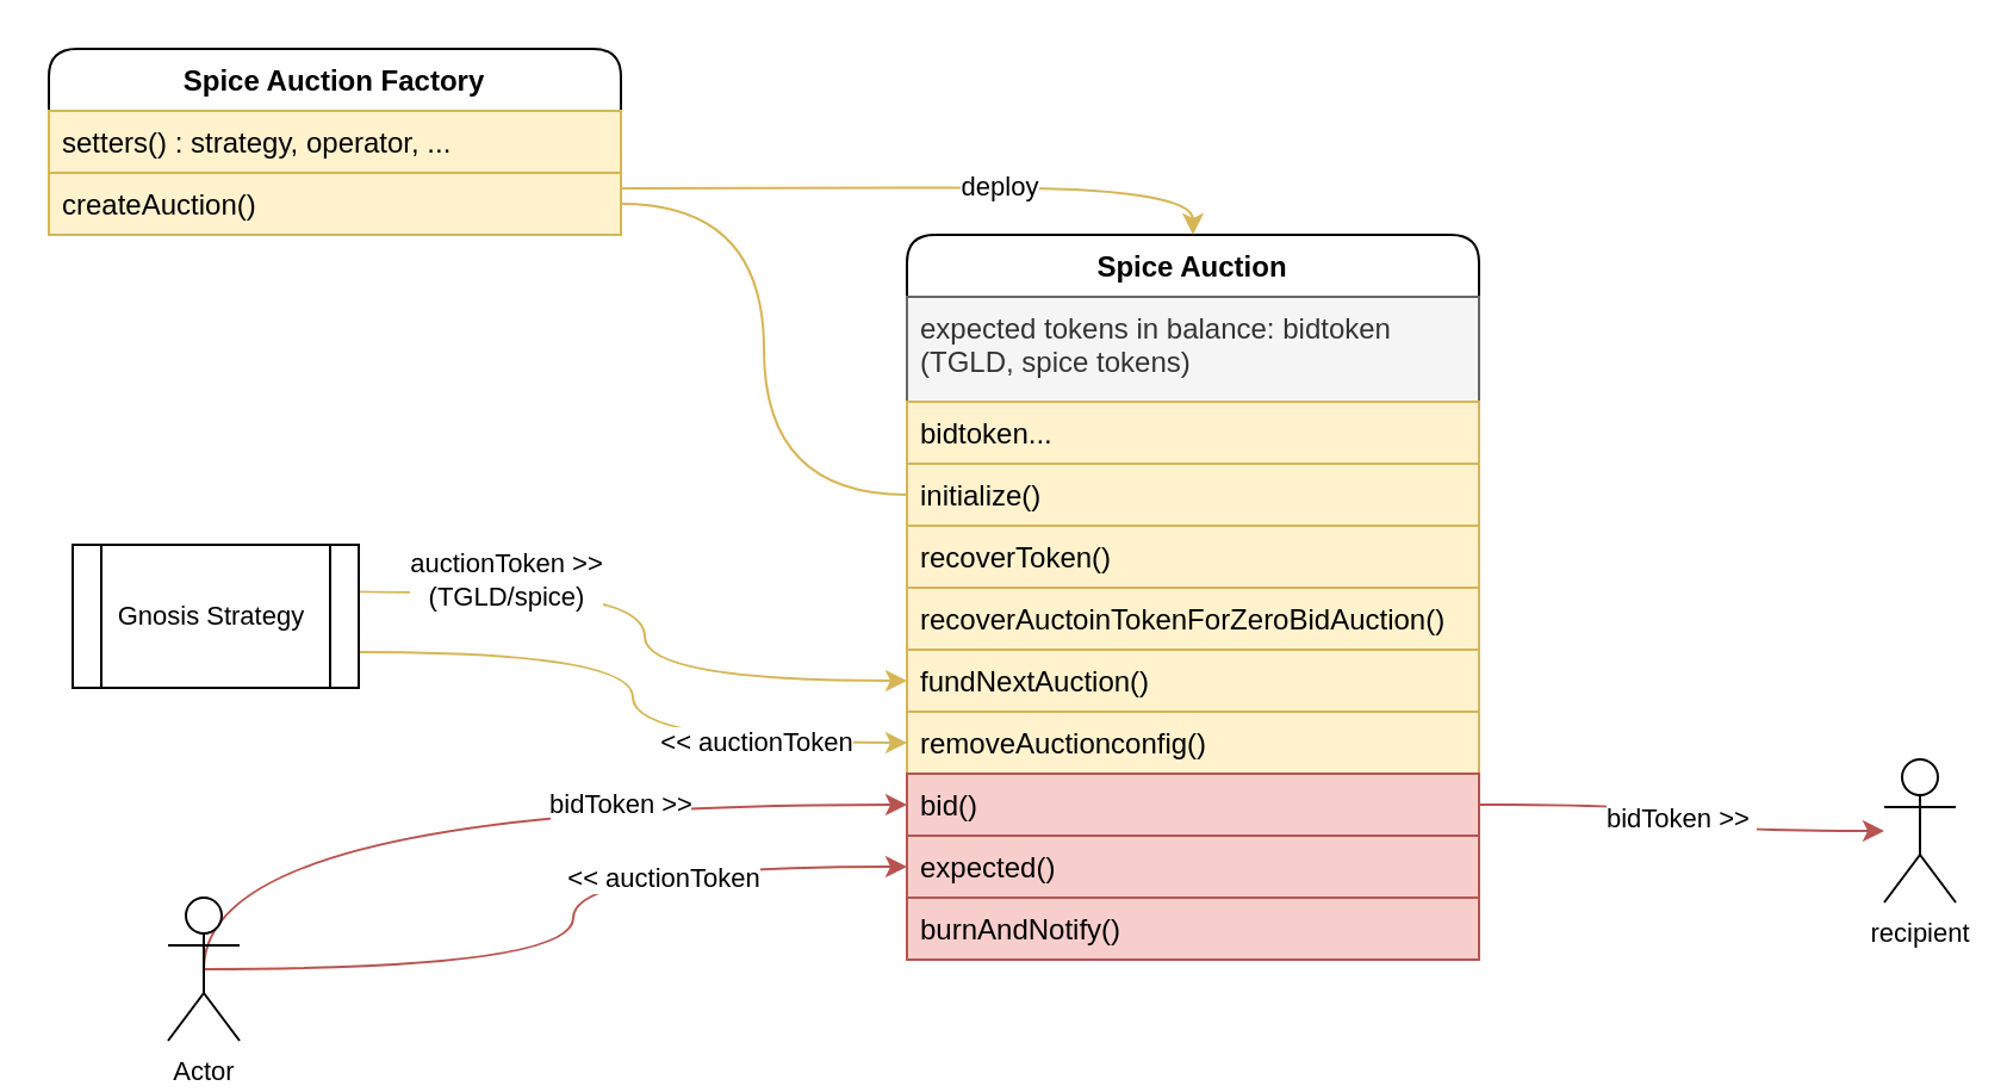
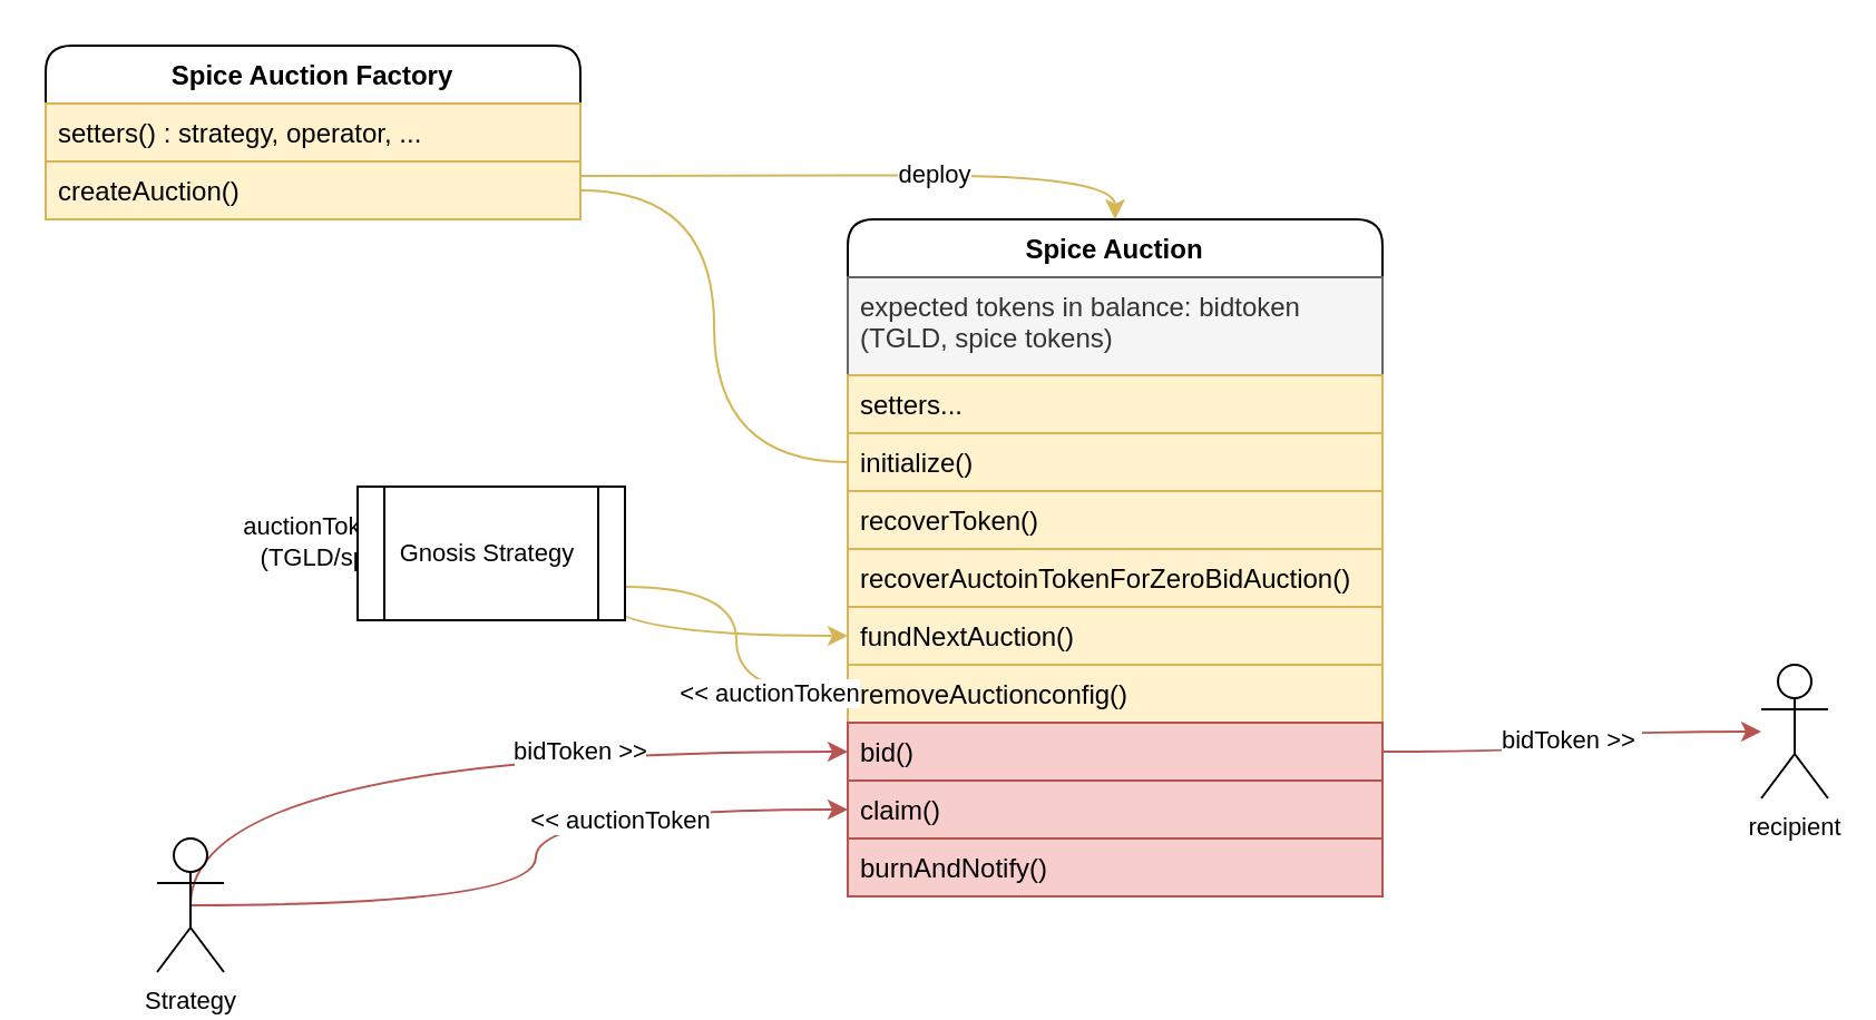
- <mxCell id="8" value="bidtoken...&lt;span style=&quot;background-color: transparent; color: light-dark(rgb(0, 0, 0), rgb(255, 255, 255)); white-space: pre;&quot;&gt;&#09;&lt;/span&gt;" style="text;strokeColor=#d6b656;fillColor=#fff2cc;align=left;verticalAlign=top;spacingLeft=4;spacingRight=4;overflow=hidden;rotatable=0;points=[[0,0.5],[1,0.5]];portConstraint=eastwest;whiteSpace=wrap;html=1;" parent="6" vertex="1"><mxGeometry y="70" width="240" height="26" as="geometry" /></mxCell>
+ <mxCell id="8" value="setters...&lt;span style=&quot;background-color: transparent; color: light-dark(rgb(0, 0, 0), rgb(255, 255, 255)); white-space: pre;&quot;&gt;&#09;&lt;/span&gt;" style="text;strokeColor=#d6b656;fillColor=#fff2cc;align=left;verticalAlign=top;spacingLeft=4;spacingRight=4;overflow=hidden;rotatable=0;points=[[0,0.5],[1,0.5]];portConstraint=eastwest;whiteSpace=wrap;html=1;" parent="6" vertex="1"><mxGeometry y="70" width="240" height="26" as="geometry" /></mxCell>
- <mxCell id="23" value="Gnosis Strategy&amp;nbsp;" style="shape=process;whiteSpace=wrap;html=1;backgroundOutline=1;fontFamily=Helvetica;fontSize=11;fontColor=default;labelBackgroundColor=default;" parent="1" vertex="1"><mxGeometry x="30" y="228" width="120" height="60" as="geometry" /></mxCell>
+ <mxCell id="23" value="Gnosis Strategy&amp;nbsp;" style="shape=process;whiteSpace=wrap;html=1;backgroundOutline=1;fontFamily=Helvetica;fontSize=11;fontColor=default;labelBackgroundColor=default;" parent="1" vertex="1"><mxGeometry x="160" y="218" width="120" height="60" as="geometry" /></mxCell>
- <mxCell id="27" value="recipient" style="shape=umlActor;verticalLabelPosition=bottom;verticalAlign=top;html=1;outlineConnect=0;fontFamily=Helvetica;fontSize=11;fontColor=default;labelBackgroundColor=default;" vertex="1" parent="1"><mxGeometry x="790" y="318" width="30" height="60" as="geometry" /></mxCell>
+ <mxCell id="27" value="recipient" style="shape=umlActor;verticalLabelPosition=bottom;verticalAlign=top;html=1;outlineConnect=0;fontFamily=Helvetica;fontSize=11;fontColor=default;labelBackgroundColor=default;" vertex="1" parent="1"><mxGeometry x="790" y="298" width="30" height="60" as="geometry" /></mxCell>
- <mxCell id="15" value="expected()" style="text;strokeColor=#b85450;fillColor=#f8cecc;align=left;verticalAlign=top;spacingLeft=4;spacingRight=4;overflow=hidden;rotatable=0;points=[[0,0.5],[1,0.5]];portConstraint=eastwest;whiteSpace=wrap;html=1;" parent="6" vertex="1"><mxGeometry y="252" width="240" height="26" as="geometry" /></mxCell>
+ <mxCell id="15" value="claim()" style="text;strokeColor=#b85450;fillColor=#f8cecc;align=left;verticalAlign=top;spacingLeft=4;spacingRight=4;overflow=hidden;rotatable=0;points=[[0,0.5],[1,0.5]];portConstraint=eastwest;whiteSpace=wrap;html=1;" parent="6" vertex="1"><mxGeometry y="252" width="240" height="26" as="geometry" /></mxCell>
- <mxCell id="26" value="Actor" style="shape=umlActor;verticalLabelPosition=bottom;verticalAlign=top;html=1;outlineConnect=0;fontFamily=Helvetica;fontSize=11;fontColor=default;labelBackgroundColor=default;" parent="1" vertex="1"><mxGeometry x="70" y="376" width="30" height="60" as="geometry" /></mxCell>
+ <mxCell id="26" value="Strategy" style="shape=umlActor;verticalLabelPosition=bottom;verticalAlign=top;html=1;outlineConnect=0;fontFamily=Helvetica;fontSize=11;fontColor=default;labelBackgroundColor=default;" parent="1" vertex="1"><mxGeometry x="70" y="376" width="30" height="60" as="geometry" /></mxCell>
